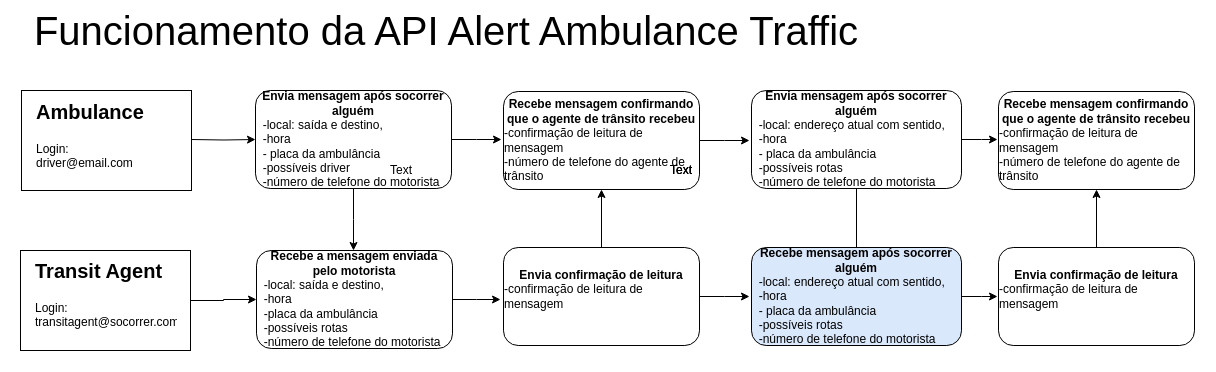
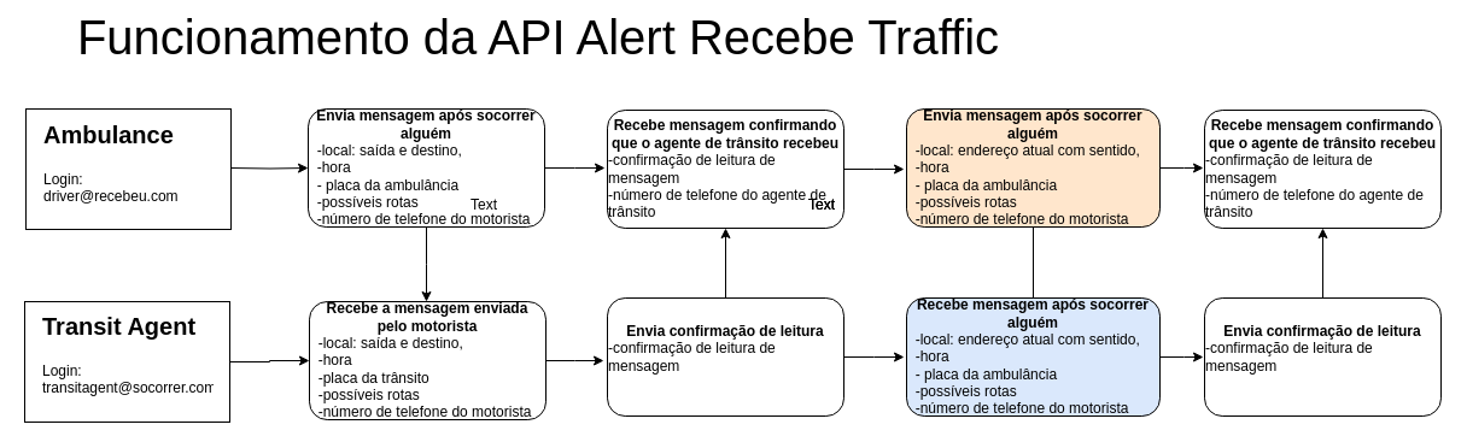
- <mxCell id="30" value="Funcionamento da API Alert Ambulance Traffic" style="text;html=1;strokeColor=none;fillColor=none;align=center;verticalAlign=middle;whiteSpace=wrap;rounded=0;fontSize=40;" vertex="1" parent="1"><mxGeometry x="31" y="20" width="830" height="20" as="geometry" /></mxCell>
+ <mxCell id="30" value="Funcionamento da API Alert Recebe Traffic" style="text;html=1;strokeColor=none;fillColor=none;align=center;verticalAlign=middle;whiteSpace=wrap;rounded=0;fontSize=40;" vertex="1" parent="1"><mxGeometry x="31" y="20" width="830" height="20" as="geometry" /></mxCell>
- <mxCell id="4" value="&lt;h1&gt;&lt;font style=&quot;font-size: 20px&quot;&gt;Ambulance&lt;/font&gt;&lt;/h1&gt;&lt;p&gt;Login:&lt;br&gt;driver@email.com&lt;/p&gt;" style="text;html=1;strokeColor=none;fillColor=none;spacing=5;spacingTop=-20;whiteSpace=wrap;overflow=hidden;rounded=0;" vertex="1" parent="1"><mxGeometry x="31" y="91" width="150" height="100" as="geometry" /></mxCell>
+ <mxCell id="4" value="&lt;h1&gt;&lt;font style=&quot;font-size: 20px&quot;&gt;Ambulance&lt;/font&gt;&lt;/h1&gt;&lt;p&gt;Login:&lt;br&gt;driver@recebeu.com&lt;/p&gt;" style="text;html=1;strokeColor=none;fillColor=none;spacing=5;spacingTop=-20;whiteSpace=wrap;overflow=hidden;rounded=0;" vertex="1" parent="1"><mxGeometry x="31" y="91" width="150" height="100" as="geometry" /></mxCell>
- <mxCell id="10" value="&lt;b&gt;Envia mensagem após socorrer alguém&lt;/b&gt;&lt;br&gt;&lt;div style=&quot;text-align: left&quot;&gt;&lt;span&gt;&amp;nbsp; -local: saída e destino,&lt;/span&gt;&lt;/div&gt;&lt;div style=&quot;text-align: left&quot;&gt;&lt;span&gt;&amp;nbsp; -hora&lt;/span&gt;&lt;/div&gt;&lt;div style=&quot;text-align: left&quot;&gt;&lt;span&gt;&amp;nbsp; - placa da ambulância&lt;/span&gt;&lt;/div&gt;&lt;div style=&quot;text-align: left&quot;&gt;&lt;span&gt;&amp;nbsp; -possíveis driver&lt;/span&gt;&lt;/div&gt;&lt;div style=&quot;text-align: left&quot;&gt;&lt;span&gt;&amp;nbsp; -número de telefone do motorista&lt;/span&gt;&lt;/div&gt;" style="rounded=1;whiteSpace=wrap;html=1;" vertex="1" parent="1"><mxGeometry x="255" y="90" width="196" height="98" as="geometry" /></mxCell>
+ <mxCell id="10" value="&lt;b&gt;Envia mensagem após socorrer alguém&lt;/b&gt;&lt;br&gt;&lt;div style=&quot;text-align: left&quot;&gt;&lt;span&gt;&amp;nbsp; -local: saída e destino,&lt;/span&gt;&lt;/div&gt;&lt;div style=&quot;text-align: left&quot;&gt;&lt;span&gt;&amp;nbsp; -hora&lt;/span&gt;&lt;/div&gt;&lt;div style=&quot;text-align: left&quot;&gt;&lt;span&gt;&amp;nbsp; - placa da ambulância&lt;/span&gt;&lt;/div&gt;&lt;div style=&quot;text-align: left&quot;&gt;&lt;span&gt;&amp;nbsp; -possíveis rotas&lt;/span&gt;&lt;/div&gt;&lt;div style=&quot;text-align: left&quot;&gt;&lt;span&gt;&amp;nbsp; -número de telefone do motorista&lt;/span&gt;&lt;/div&gt;" style="rounded=1;whiteSpace=wrap;html=1;" vertex="1" parent="1"><mxGeometry x="255" y="90" width="196" height="98" as="geometry" /></mxCell>
- <mxCell id="20" value="&lt;b&gt;Envia mensagem após socorrer alguém&lt;/b&gt;&lt;br&gt;&lt;div style=&quot;text-align: left&quot;&gt;&lt;span&gt;&amp;nbsp; -local: endereço atual com sentido,&lt;/span&gt;&lt;/div&gt;&lt;div style=&quot;text-align: left&quot;&gt;&lt;span&gt;&amp;nbsp; -hora&lt;/span&gt;&lt;/div&gt;&lt;div style=&quot;text-align: left&quot;&gt;&lt;span&gt;&amp;nbsp; - placa da ambulância&lt;/span&gt;&lt;/div&gt;&lt;div style=&quot;text-align: left&quot;&gt;&lt;span&gt;&amp;nbsp; -possíveis rotas&lt;/span&gt;&lt;/div&gt;&lt;div style=&quot;text-align: left&quot;&gt;&lt;span&gt;&amp;nbsp; -número de telefone do motorista&lt;/span&gt;&lt;/div&gt;" style="rounded=1;whiteSpace=wrap;html=1;" vertex="1" parent="1"><mxGeometry x="751" y="90" width="210" height="98" as="geometry" /></mxCell>
+ <mxCell id="20" value="&lt;b&gt;Envia mensagem após socorrer alguém&lt;/b&gt;&lt;br&gt;&lt;div style=&quot;text-align: left&quot;&gt;&lt;span&gt;&amp;nbsp; -local: endereço atual com sentido,&lt;/span&gt;&lt;/div&gt;&lt;div style=&quot;text-align: left&quot;&gt;&lt;span&gt;&amp;nbsp; -hora&lt;/span&gt;&lt;/div&gt;&lt;div style=&quot;text-align: left&quot;&gt;&lt;span&gt;&amp;nbsp; - placa da ambulância&lt;/span&gt;&lt;/div&gt;&lt;div style=&quot;text-align: left&quot;&gt;&lt;span&gt;&amp;nbsp; -possíveis rotas&lt;/span&gt;&lt;/div&gt;&lt;div style=&quot;text-align: left&quot;&gt;&lt;span&gt;&amp;nbsp; -número de telefone do motorista&lt;/span&gt;&lt;/div&gt;" style="rounded=1;whiteSpace=wrap;html=1;fillColor=#ffe6cc;" vertex="1" parent="1"><mxGeometry x="751" y="90" width="210" height="98" as="geometry" /></mxCell>
- <mxCell id="12" value="&lt;b&gt;Recebe a mensagem enviada pelo motorista&lt;/b&gt;&lt;br&gt;&lt;div style=&quot;text-align: left&quot;&gt;&lt;span&gt;&amp;nbsp; -local: saída e destino,&lt;/span&gt;&lt;/div&gt;&lt;div style=&quot;text-align: left&quot;&gt;&lt;span&gt;&amp;nbsp; -&lt;/span&gt;&lt;span&gt;hora&lt;/span&gt;&lt;/div&gt;&lt;div style=&quot;text-align: left&quot;&gt;&amp;nbsp; -placa da ambulância&lt;/div&gt;&lt;div style=&quot;text-align: left&quot;&gt;&lt;span&gt;&amp;nbsp; -possíveis rotas&lt;/span&gt;&lt;/div&gt;&lt;div style=&quot;text-align: left&quot;&gt;&lt;span&gt;&amp;nbsp; -número de telefone do motorista&lt;/span&gt;&lt;/div&gt;" style="rounded=1;whiteSpace=wrap;html=1;" vertex="1" parent="1"><mxGeometry x="256" y="250" width="196" height="98" as="geometry" /></mxCell>
+ <mxCell id="12" value="&lt;b&gt;Recebe a mensagem enviada pelo motorista&lt;/b&gt;&lt;br&gt;&lt;div style=&quot;text-align: left&quot;&gt;&lt;span&gt;&amp;nbsp; -local: saída e destino,&lt;/span&gt;&lt;/div&gt;&lt;div style=&quot;text-align: left&quot;&gt;&lt;span&gt;&amp;nbsp; -&lt;/span&gt;&lt;span&gt;hora&lt;/span&gt;&lt;/div&gt;&lt;div style=&quot;text-align: left&quot;&gt;&amp;nbsp; -placa da trânsito&lt;/div&gt;&lt;div style=&quot;text-align: left&quot;&gt;&lt;span&gt;&amp;nbsp; -possíveis rotas&lt;/span&gt;&lt;/div&gt;&lt;div style=&quot;text-align: left&quot;&gt;&lt;span&gt;&amp;nbsp; -número de telefone do motorista&lt;/span&gt;&lt;/div&gt;" style="rounded=1;whiteSpace=wrap;html=1;" vertex="1" parent="1"><mxGeometry x="256" y="250" width="196" height="98" as="geometry" /></mxCell>
